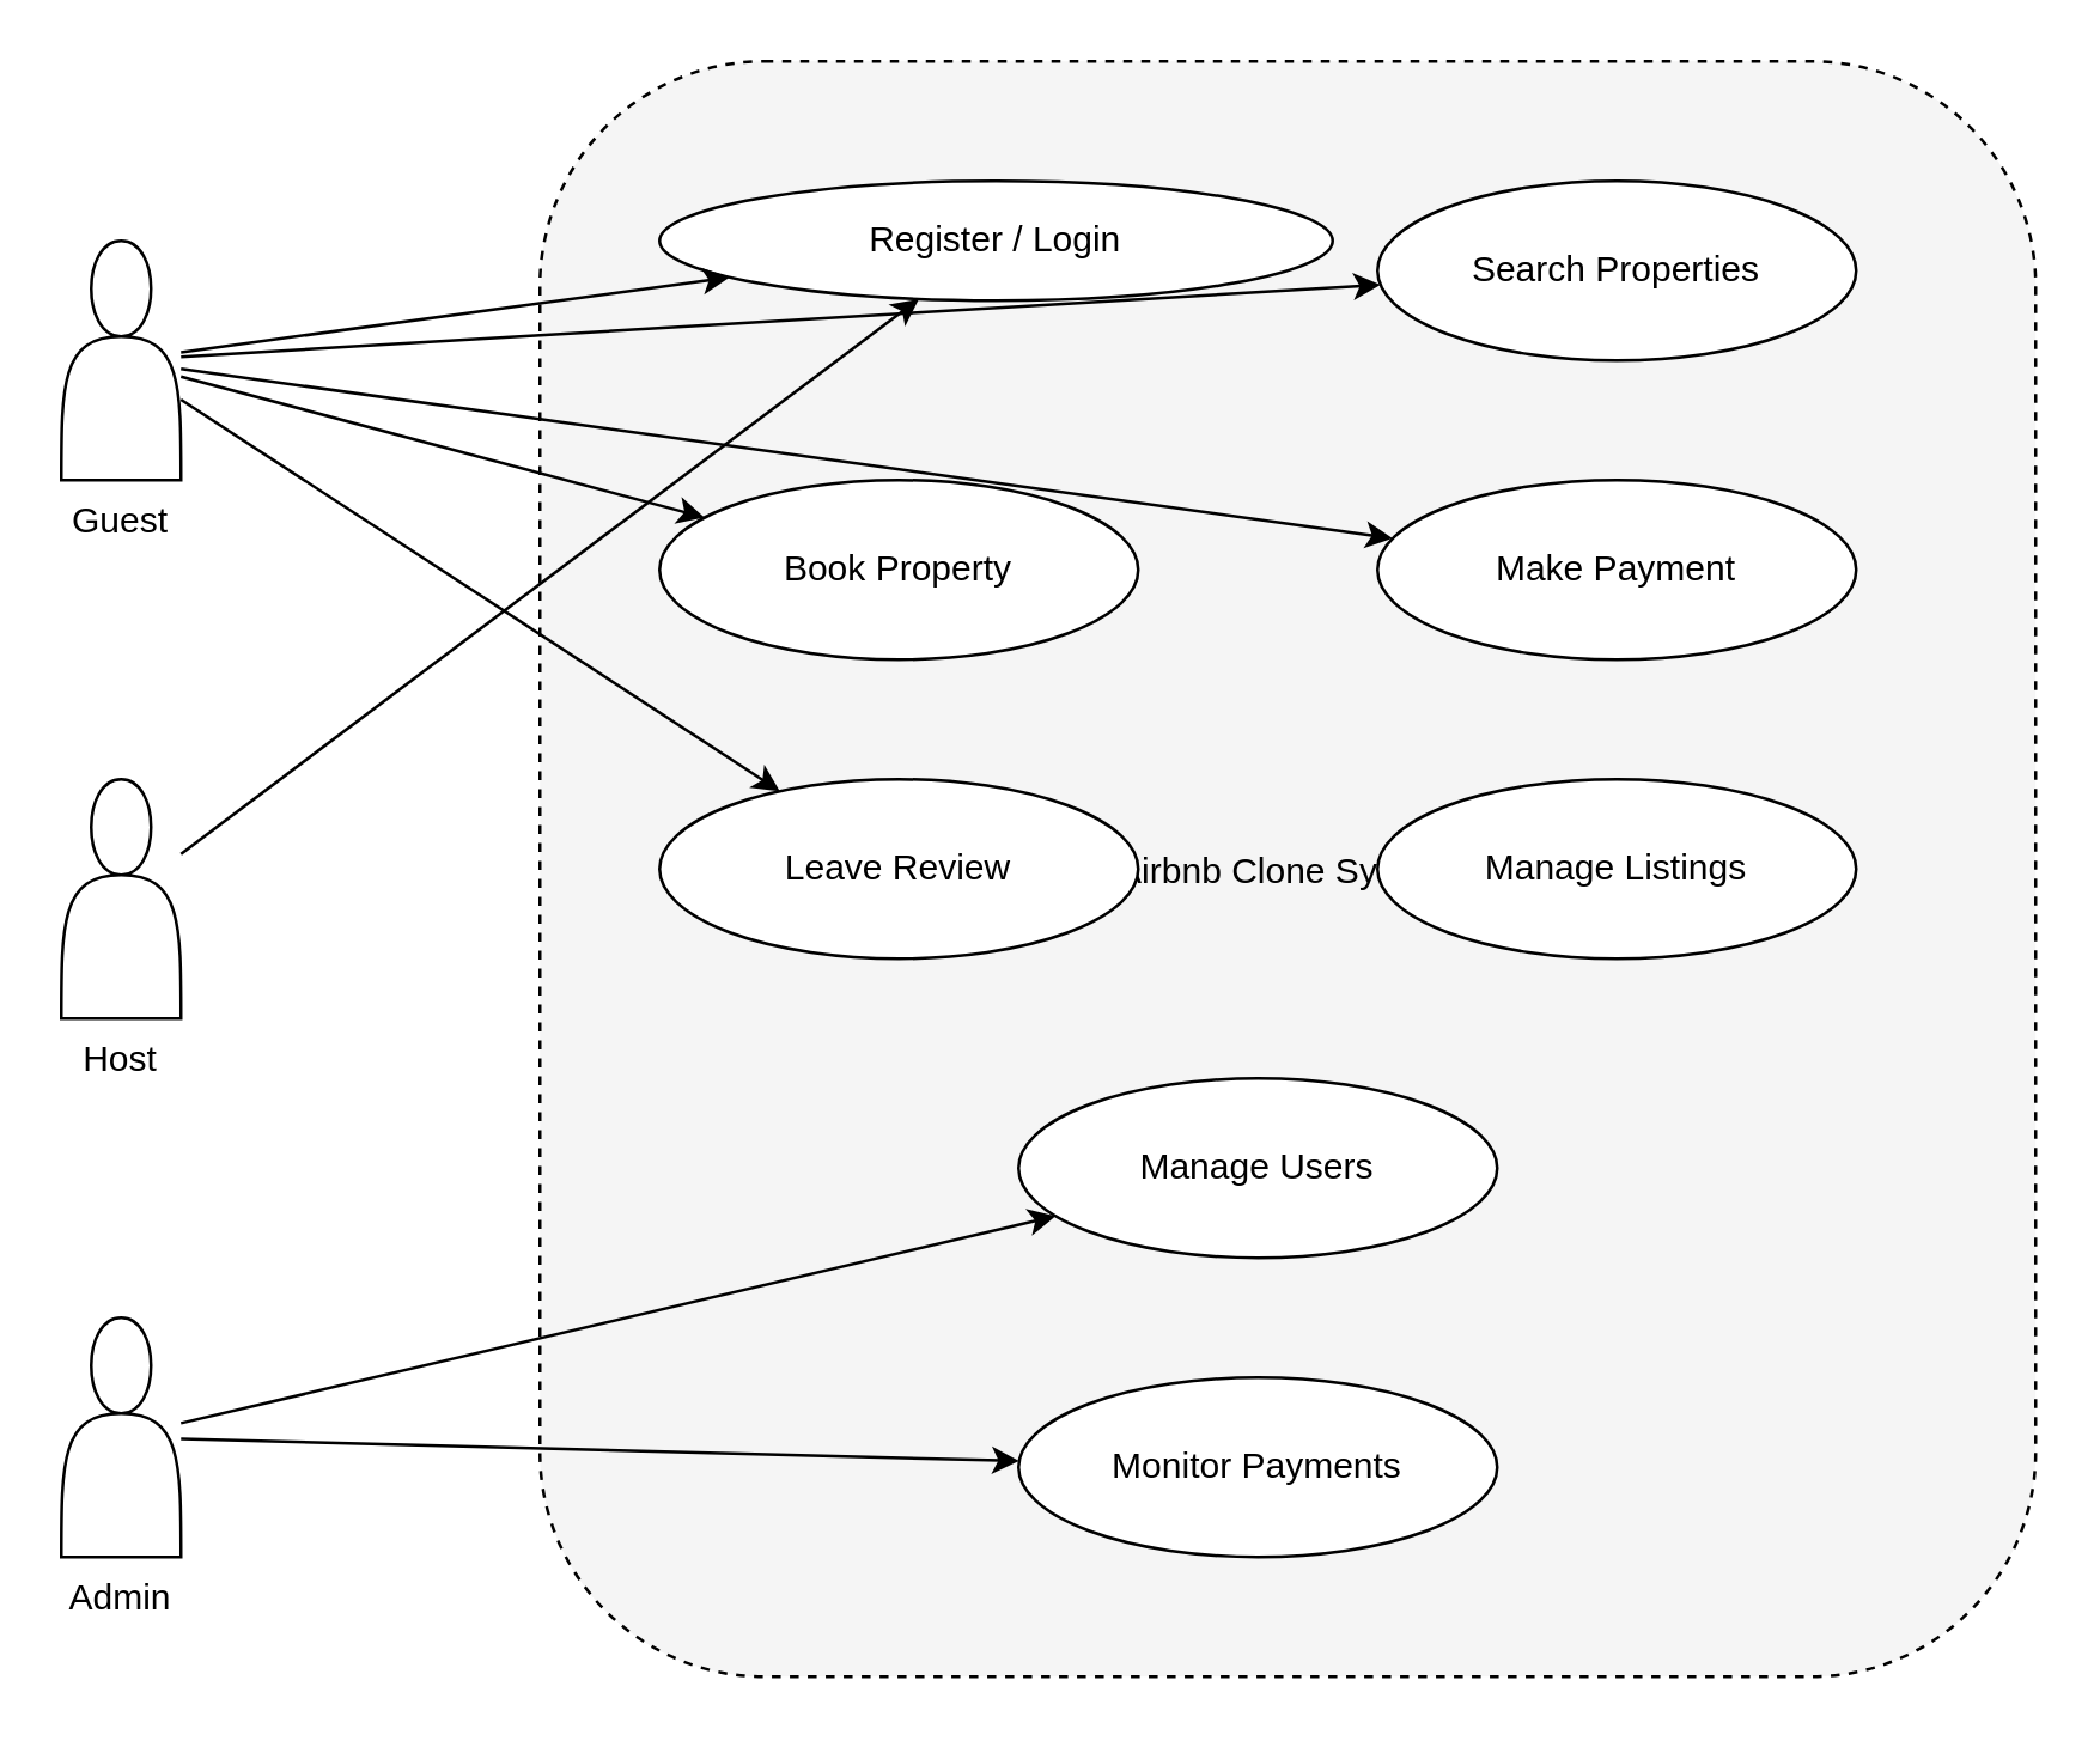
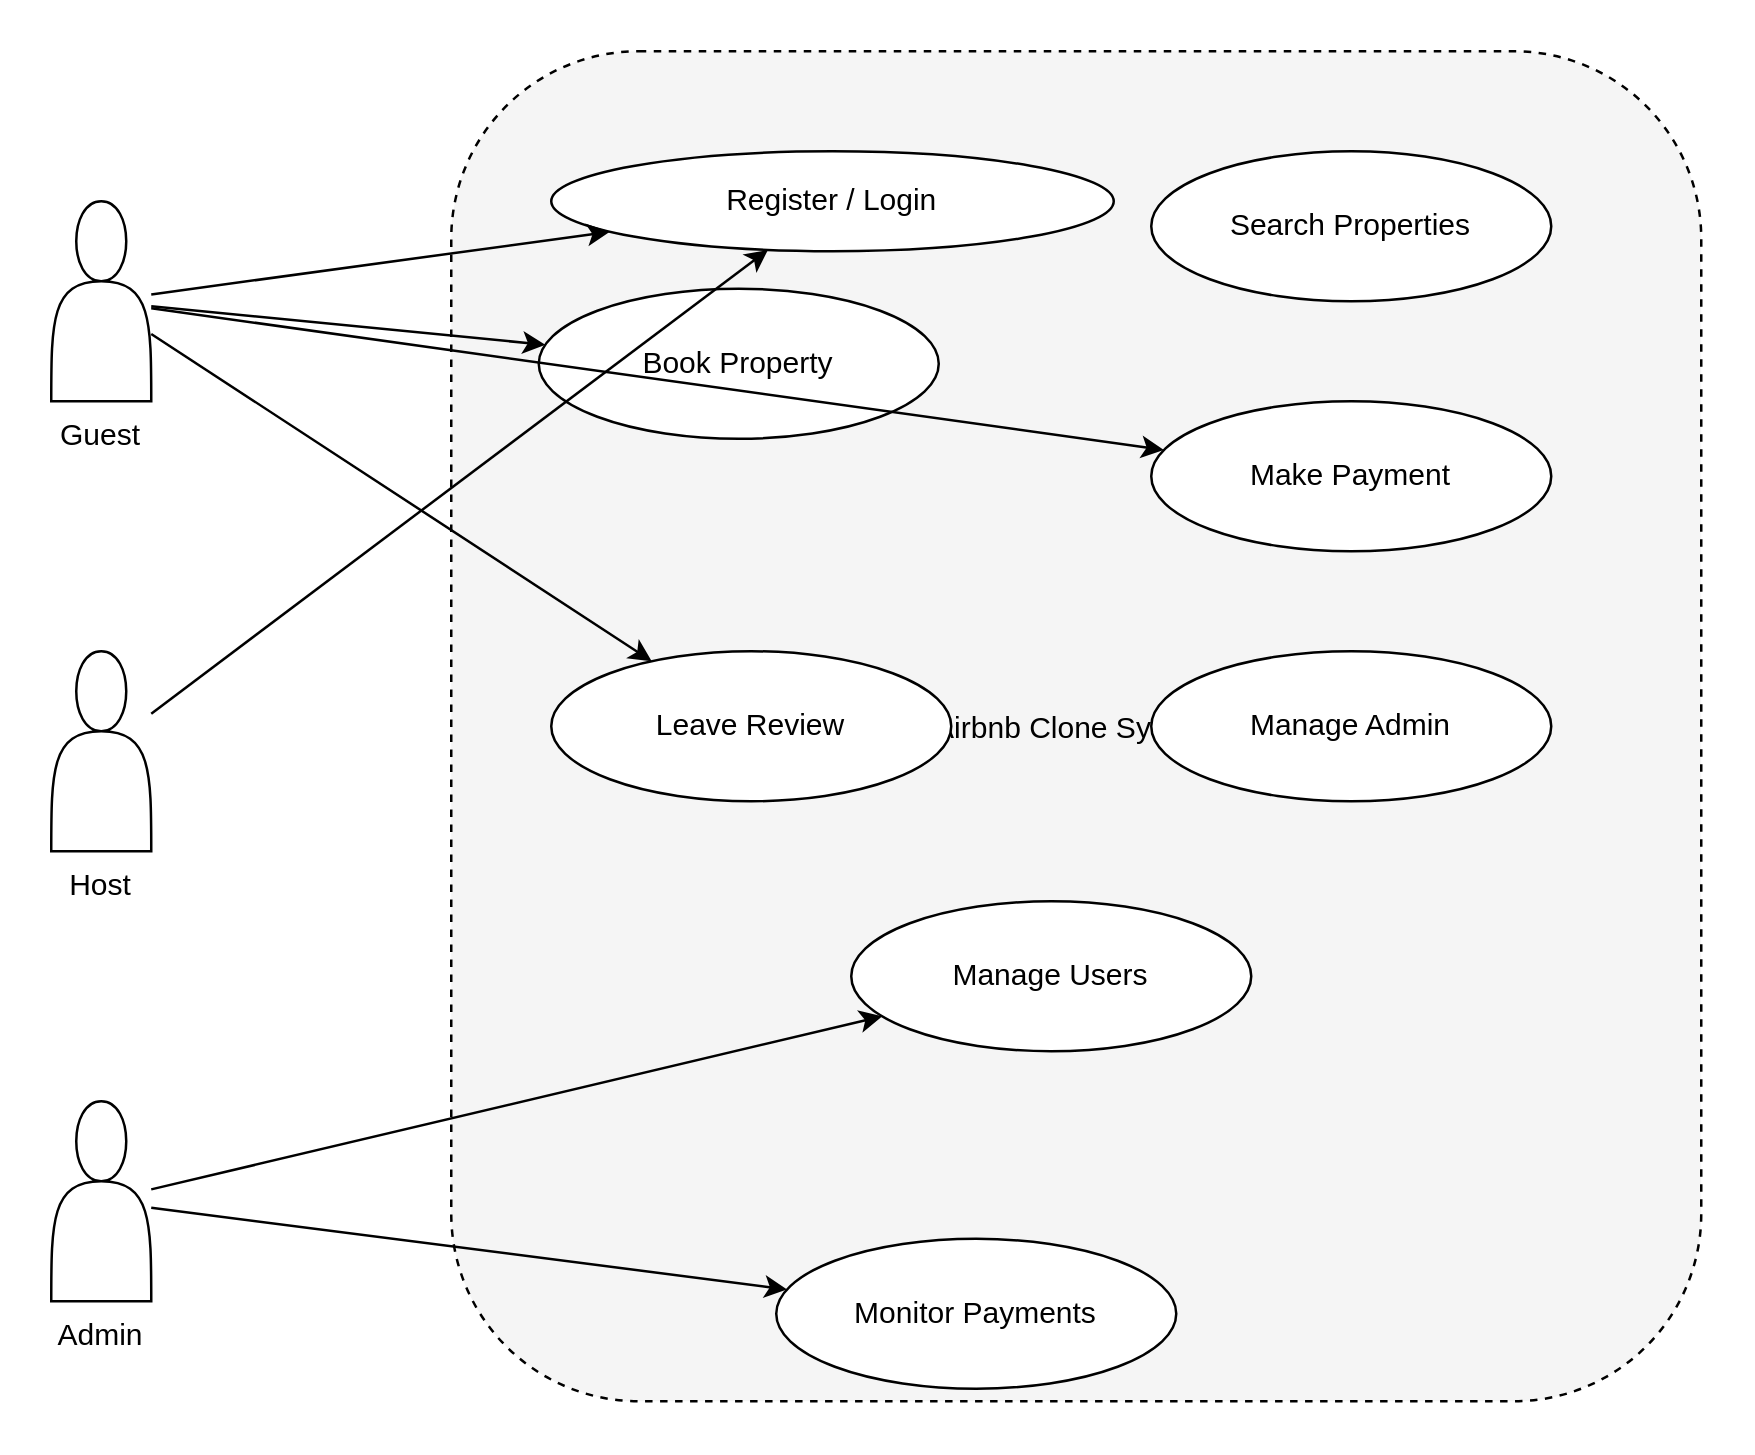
- <mxCell id="15" parent="1" source="2" target="7" edge="1"><mxGeometry relative="1" as="geometry" /></mxCell>
- <mxCell id="8" value="Book Property" style="ellipse;whiteSpace=wrap;html=1;" parent="5" vertex="1"><mxGeometry x="40" y="140" width="160" height="60" as="geometry" /></mxCell>
+ <mxCell id="8" value="Book Property" style="ellipse;whiteSpace=wrap;html=1;" parent="5" vertex="1"><mxGeometry x="35" y="95" width="160" height="60" as="geometry" /></mxCell>
- <mxCell id="11" value="Manage Listings" style="ellipse;whiteSpace=wrap;html=1;" parent="5" vertex="1"><mxGeometry x="280" y="240" width="160" height="60" as="geometry" /></mxCell>
+ <mxCell id="11" value="Manage Admin" style="ellipse;whiteSpace=wrap;html=1;" parent="5" vertex="1"><mxGeometry x="280" y="240" width="160" height="60" as="geometry" /></mxCell>
- <mxCell id="13" value="Monitor Payments" style="ellipse;whiteSpace=wrap;html=1;" parent="5" vertex="1"><mxGeometry x="160" y="440" width="160" height="60" as="geometry" /></mxCell>
+ <mxCell id="13" value="Monitor Payments" style="ellipse;whiteSpace=wrap;html=1;" parent="5" vertex="1"><mxGeometry x="130" y="475" width="160" height="60" as="geometry" /></mxCell>
